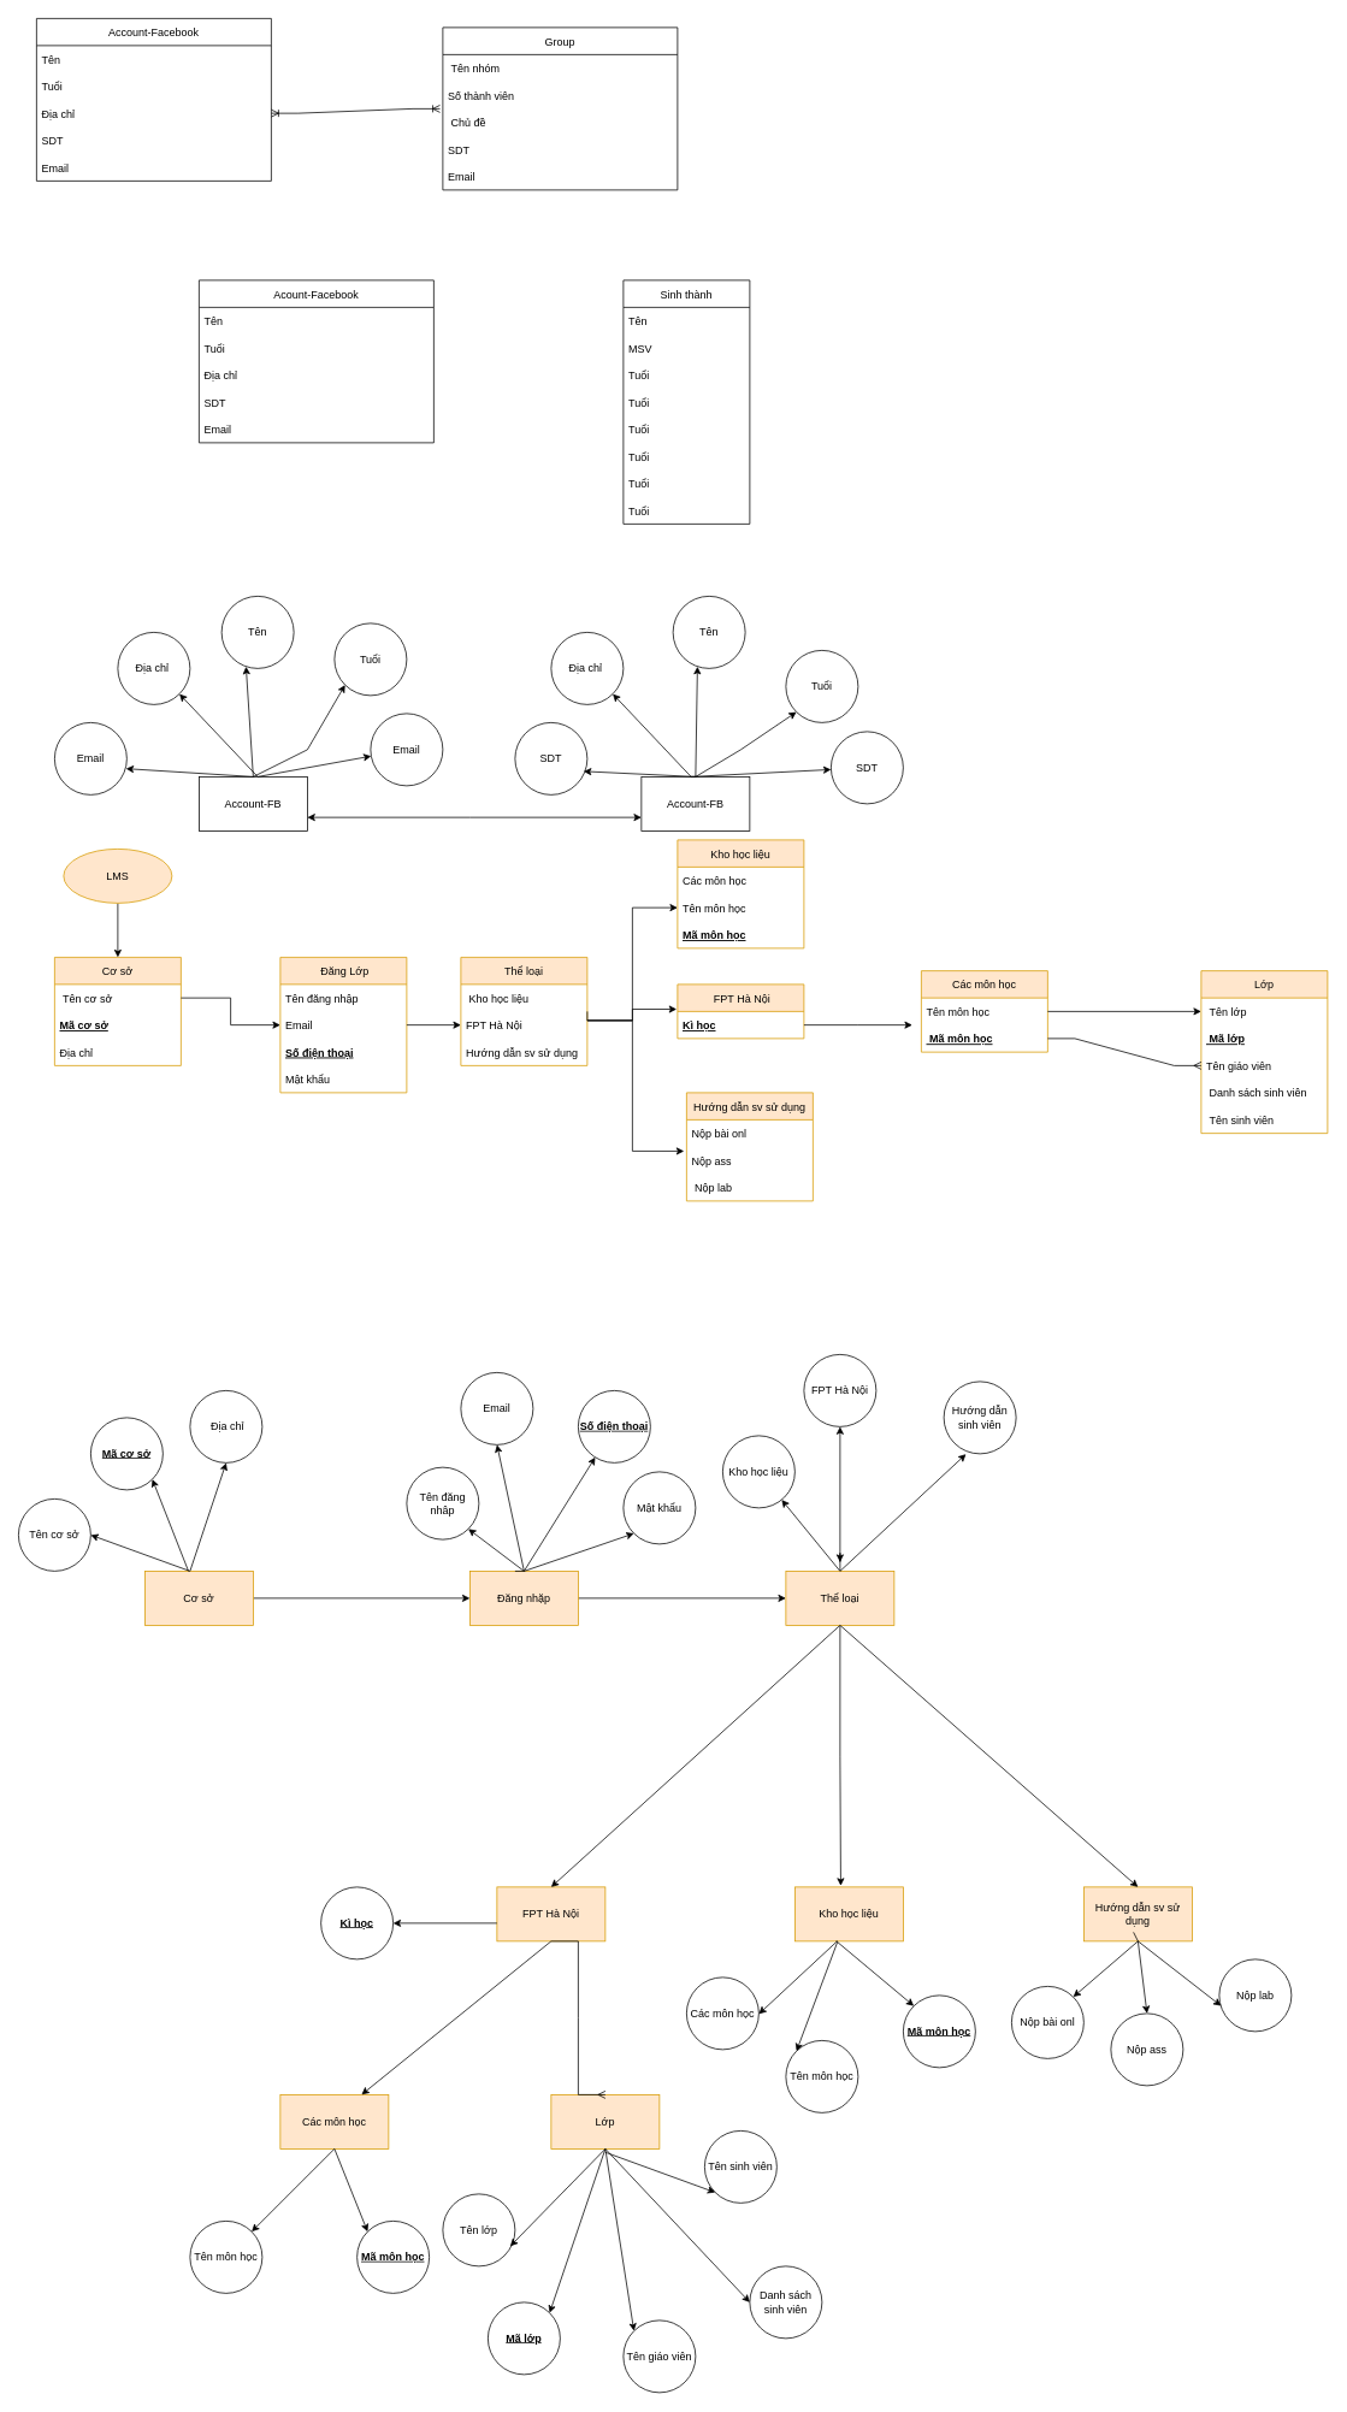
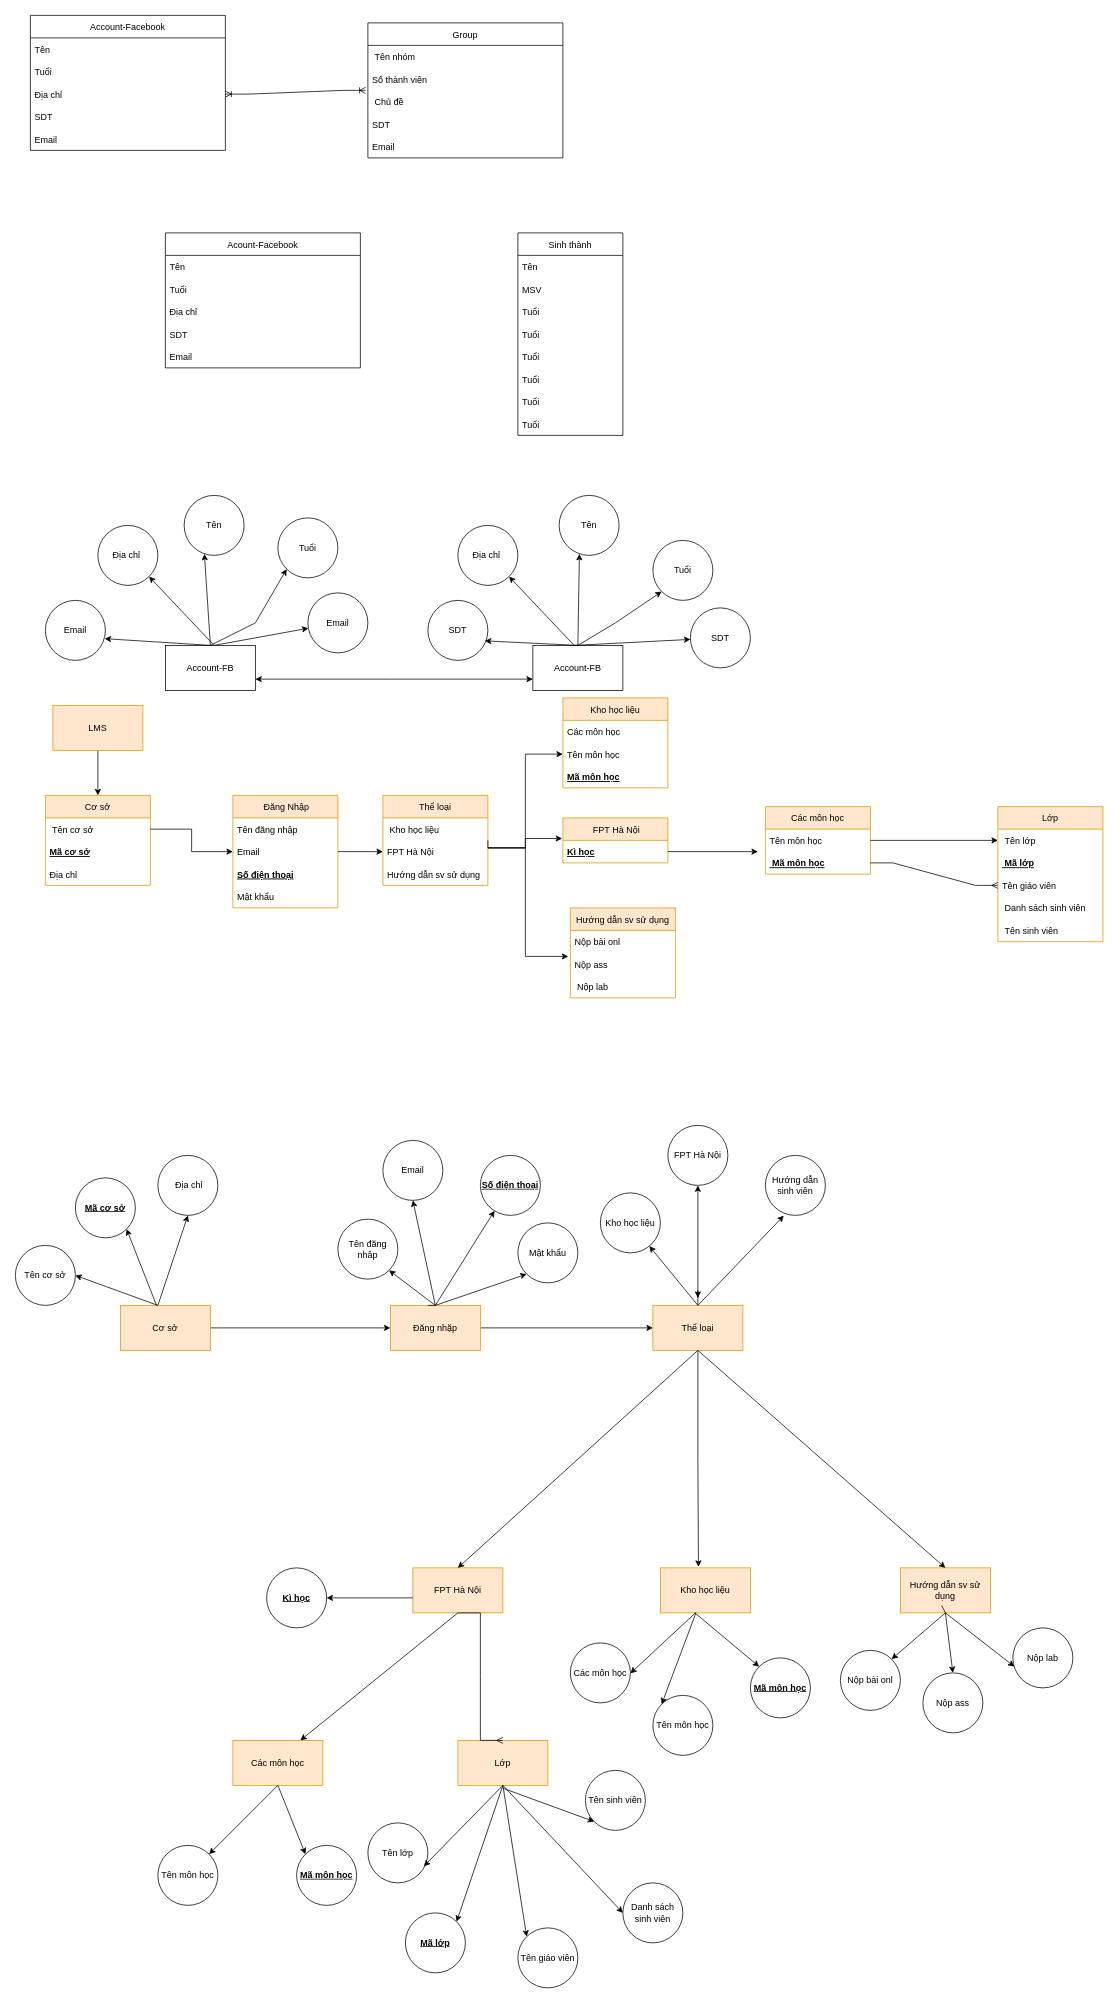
- <mxCell id="156" value="LMS" style="ellipse;whiteSpace=wrap;html=1;fillColor=#ffe6cc;strokeColor=#d79b00;" vertex="1" parent="1"><mxGeometry x="70" y="940" width="120" height="60" as="geometry" /></mxCell>
+ <mxCell id="156" value="LMS" style="rounded=0;whiteSpace=wrap;html=1;fillColor=#ffe6cc;strokeColor=#d79b00;" vertex="1" parent="1"><mxGeometry x="70" y="940" width="120" height="60" as="geometry" /></mxCell>
- <mxCell id="57" value=" Đăng Lớp" style="swimlane;fontStyle=0;childLayout=stackLayout;horizontal=1;startSize=30;horizontalStack=0;resizeParent=1;resizeParentMax=0;resizeLast=0;collapsible=1;marginBottom=0;fillColor=#ffe6cc;strokeColor=#d79b00;" parent="1" vertex="1"><mxGeometry x="310" y="1060" width="140" height="150" as="geometry" /></mxCell>
+ <mxCell id="57" value=" Đăng Nhập" style="swimlane;fontStyle=0;childLayout=stackLayout;horizontal=1;startSize=30;horizontalStack=0;resizeParent=1;resizeParentMax=0;resizeLast=0;collapsible=1;marginBottom=0;fillColor=#ffe6cc;strokeColor=#d79b00;" parent="1" vertex="1"><mxGeometry x="310" y="1060" width="140" height="150" as="geometry" /></mxCell>
- <mxCell id="113" value="Hướng dẫn sinh viên" style="ellipse;whiteSpace=wrap;html=1;aspect=fixed;" vertex="1" parent="1"><mxGeometry x="1045" y="1530" width="80" height="80" as="geometry" /></mxCell>
+ <mxCell id="113" value="Hướng dẫn sinh viên" style="ellipse;whiteSpace=wrap;html=1;aspect=fixed;" vertex="1" parent="1"><mxGeometry x="1020" y="1540" width="80" height="80" as="geometry" /></mxCell>
